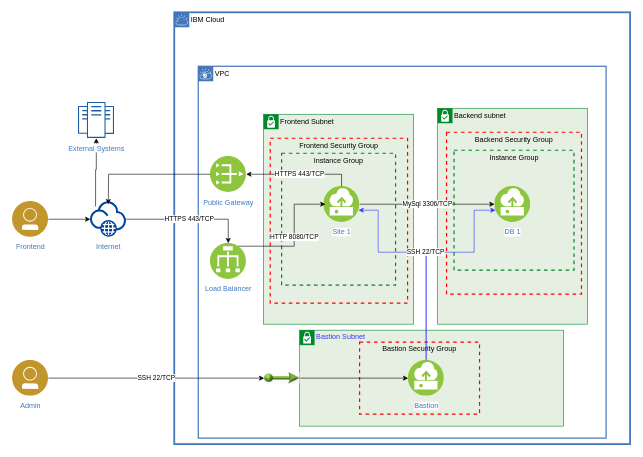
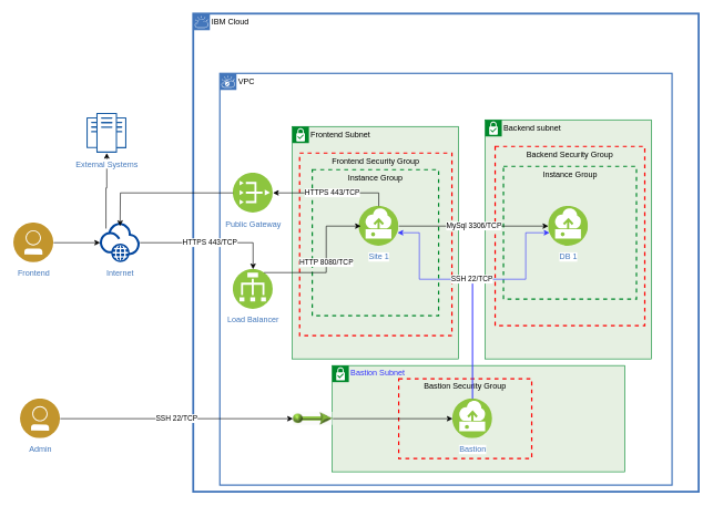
- <mxCell id="17" value="Admin" style="aspect=fixed;perimeter=ellipsePerimeter;html=1;align=center;shadow=0;dashed=0;fontColor=#4277BB;labelBackgroundColor=#ffffff;fontSize=12;spacingTop=3;image;image=img/lib/ibm/users/user.svg;" parent="1" vertex="1"><mxGeometry x="20" y="600" width="60" height="60" as="geometry" /></mxCell>
+ <mxCell id="17" value="Admin" style="aspect=fixed;perimeter=ellipsePerimeter;html=1;align=center;shadow=0;dashed=0;fontColor=#4277BB;labelBackgroundColor=#ffffff;fontSize=12;spacingTop=3;image;image=img/lib/ibm/users/user.svg;" parent="1" vertex="1"><mxGeometry x="30" y="600" width="60" height="60" as="geometry" /></mxCell>
